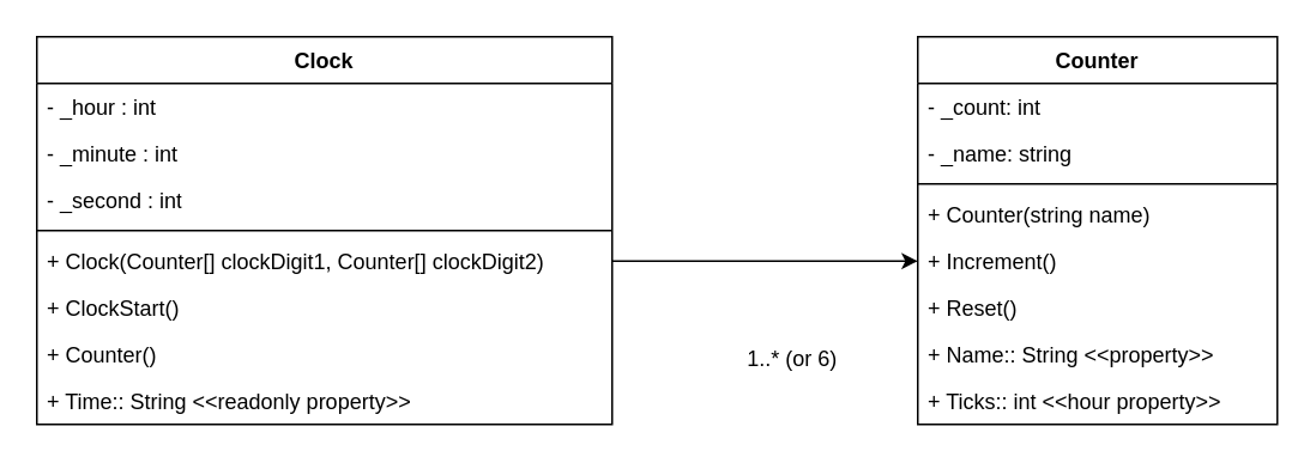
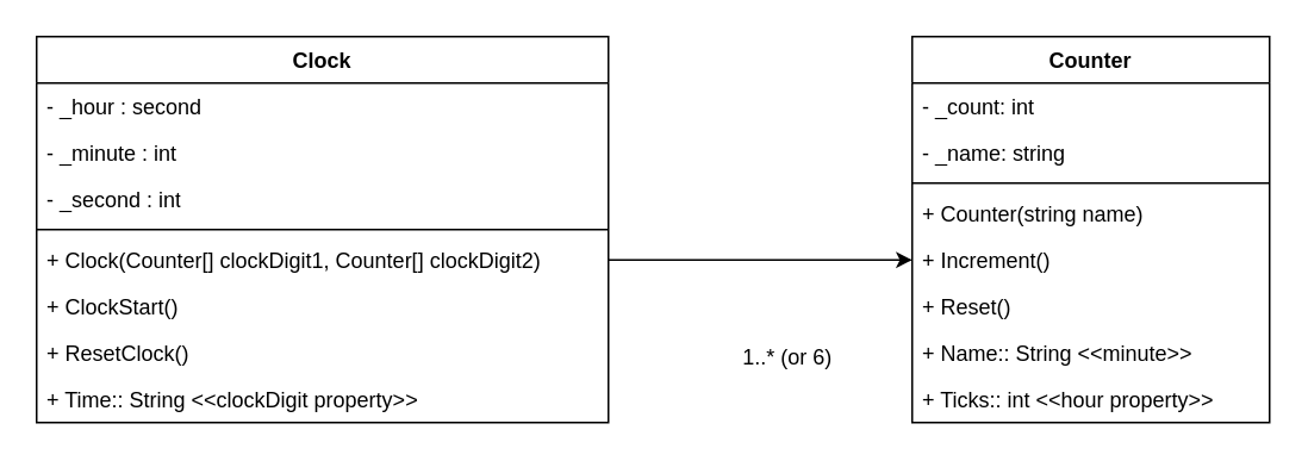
- <mxCell id="4" value="- _hour : int" style="text;strokeColor=none;fillColor=none;align=left;verticalAlign=top;spacingLeft=4;spacingRight=4;overflow=hidden;rotatable=0;points=[[0,0.5],[1,0.5]];portConstraint=eastwest;whiteSpace=wrap;html=1;" vertex="1" parent="3"><mxGeometry y="26" width="320" height="26" as="geometry" /></mxCell>
+ <mxCell id="4" value="- _hour : second" style="text;strokeColor=none;fillColor=none;align=left;verticalAlign=top;spacingLeft=4;spacingRight=4;overflow=hidden;rotatable=0;points=[[0,0.5],[1,0.5]];portConstraint=eastwest;whiteSpace=wrap;html=1;" vertex="1" parent="3"><mxGeometry y="26" width="320" height="26" as="geometry" /></mxCell>
- <mxCell id="10" value="+ Counter()" style="text;strokeColor=none;fillColor=none;align=left;verticalAlign=top;spacingLeft=4;spacingRight=4;overflow=hidden;rotatable=0;points=[[0,0.5],[1,0.5]];portConstraint=eastwest;whiteSpace=wrap;html=1;" vertex="1" parent="3"><mxGeometry y="164" width="320" height="26" as="geometry" /></mxCell>
+ <mxCell id="10" value="+ ResetClock()" style="text;strokeColor=none;fillColor=none;align=left;verticalAlign=top;spacingLeft=4;spacingRight=4;overflow=hidden;rotatable=0;points=[[0,0.5],[1,0.5]];portConstraint=eastwest;whiteSpace=wrap;html=1;" vertex="1" parent="3"><mxGeometry y="164" width="320" height="26" as="geometry" /></mxCell>
- <mxCell id="19" value="+ Name:: String &amp;lt;&amp;lt;property&amp;gt;&amp;gt;" style="text;strokeColor=none;fillColor=none;align=left;verticalAlign=top;spacingLeft=4;spacingRight=4;overflow=hidden;rotatable=0;points=[[0,0.5],[1,0.5]];portConstraint=eastwest;whiteSpace=wrap;html=1;" vertex="1" parent="12"><mxGeometry y="164" width="200" height="26" as="geometry" /></mxCell>
+ <mxCell id="19" value="+ Name:: String &amp;lt;&amp;lt;minute&amp;gt;&amp;gt;" style="text;strokeColor=none;fillColor=none;align=left;verticalAlign=top;spacingLeft=4;spacingRight=4;overflow=hidden;rotatable=0;points=[[0,0.5],[1,0.5]];portConstraint=eastwest;whiteSpace=wrap;html=1;" vertex="1" parent="12"><mxGeometry y="164" width="200" height="26" as="geometry" /></mxCell>
- <mxCell id="11" value="+ Time:: String &amp;lt;&amp;lt;readonly property&amp;gt;&amp;gt;" style="text;strokeColor=none;fillColor=none;align=left;verticalAlign=top;spacingLeft=4;spacingRight=4;overflow=hidden;rotatable=0;points=[[0,0.5],[1,0.5]];portConstraint=eastwest;whiteSpace=wrap;html=1;" vertex="1" parent="3"><mxGeometry y="190" width="320" height="26" as="geometry" /></mxCell>
+ <mxCell id="11" value="+ Time:: String &amp;lt;&amp;lt;clockDigit property&amp;gt;&amp;gt;" style="text;strokeColor=none;fillColor=none;align=left;verticalAlign=top;spacingLeft=4;spacingRight=4;overflow=hidden;rotatable=0;points=[[0,0.5],[1,0.5]];portConstraint=eastwest;whiteSpace=wrap;html=1;" vertex="1" parent="3"><mxGeometry y="190" width="320" height="26" as="geometry" /></mxCell>
